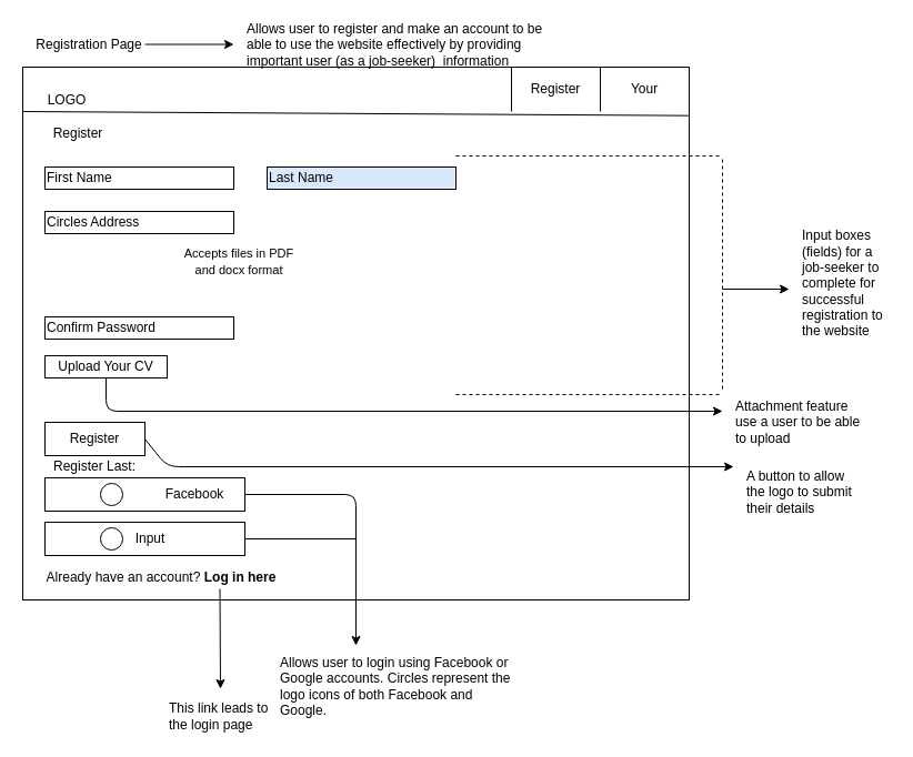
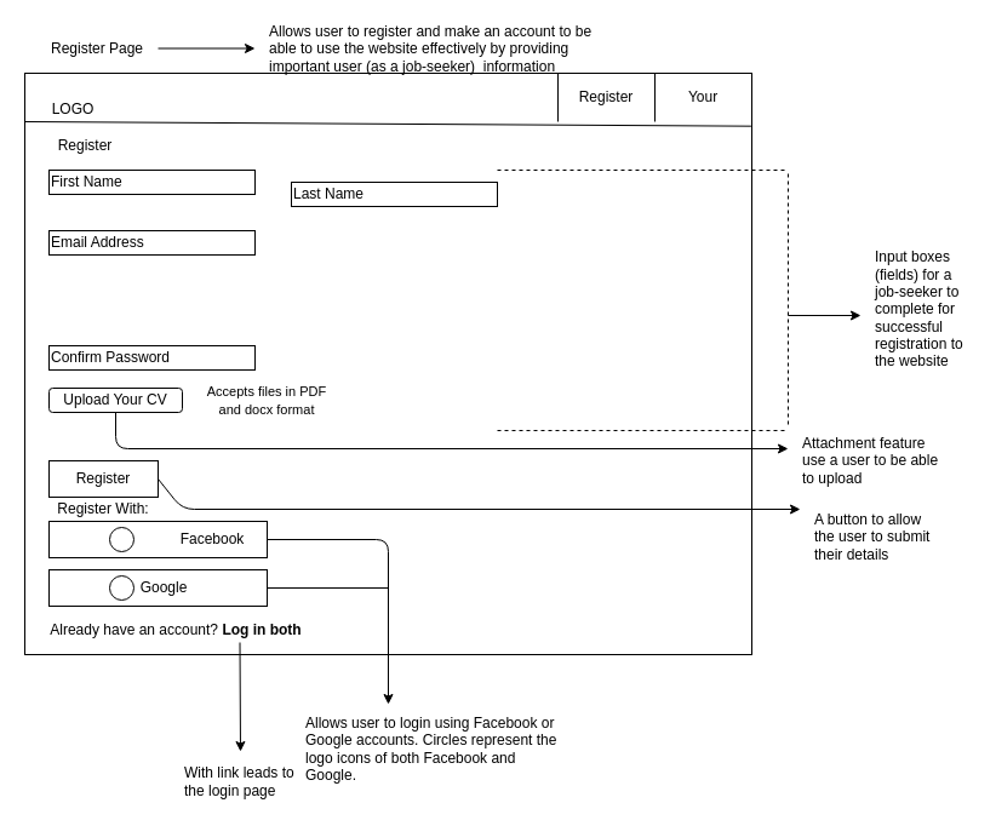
- <mxCell id="26" value="Registration Page" style="text;html=1;strokeColor=none;fillColor=none;align=center;verticalAlign=middle;whiteSpace=wrap;rounded=0;" vertex="1" parent="1"><mxGeometry x="20" y="30" width="120" height="20" as="geometry" /></mxCell>
+ <mxCell id="26" value="Register Page" style="text;html=1;strokeColor=none;fillColor=none;align=center;verticalAlign=middle;whiteSpace=wrap;rounded=0;" vertex="1" parent="1"><mxGeometry x="20" y="30" width="120" height="20" as="geometry" /></mxCell>
- <mxCell id="10" value="First Name" style="rounded=0;whiteSpace=wrap;html=1;align=left;" vertex="1" parent="1"><mxGeometry x="40" y="150" width="170" height="20" as="geometry" /></mxCell>
+ <mxCell id="10" value="First Name" style="rounded=0;whiteSpace=wrap;html=1;align=left;" vertex="1" parent="1"><mxGeometry x="40" y="140" width="170" height="20" as="geometry" /></mxCell>
- <mxCell id="11" value="Last Name" style="rounded=0;whiteSpace=wrap;html=1;align=left;fillColor=#dae8fc;" vertex="1" parent="1"><mxGeometry x="240" y="150" width="170" height="20" as="geometry" /></mxCell>
+ <mxCell id="11" value="Last Name" style="rounded=0;whiteSpace=wrap;html=1;align=left;" vertex="1" parent="1"><mxGeometry x="240" y="150" width="170" height="20" as="geometry" /></mxCell>
- <mxCell id="13" value="Circles Address" style="rounded=0;whiteSpace=wrap;html=1;align=left;" vertex="1" parent="1"><mxGeometry x="40" y="190" width="170" height="20" as="geometry" /></mxCell>
+ <mxCell id="13" value="Email Address" style="rounded=0;whiteSpace=wrap;html=1;align=left;" vertex="1" parent="1"><mxGeometry x="40" y="190" width="170" height="20" as="geometry" /></mxCell>
- <mxCell id="15" value="&lt;font style=&quot;font-size: 11px&quot;&gt;Accepts files in PDF and docx format&lt;/font&gt;" style="text;html=1;strokeColor=none;fillColor=none;align=center;verticalAlign=middle;whiteSpace=wrap;rounded=0;" vertex="1" parent="1"><mxGeometry x="155" y="225" width="120" height="20" as="geometry" /></mxCell>
+ <mxCell id="15" value="&lt;font style=&quot;font-size: 11px&quot;&gt;Accepts files in PDF and docx format&lt;/font&gt;" style="text;html=1;strokeColor=none;fillColor=none;align=center;verticalAlign=middle;whiteSpace=wrap;rounded=0;" vertex="1" parent="1"><mxGeometry x="160" y="320" width="120" height="20" as="geometry" /></mxCell>
- <mxCell id="12" value="Upload Your CV" style="rounded=0;whiteSpace=wrap;html=1;" vertex="1" parent="1"><mxGeometry x="40" y="320" width="110" height="20" as="geometry" /></mxCell>
+ <mxCell id="12" value="Upload Your CV" style="whiteSpace=wrap;html=1;rounded=1;" vertex="1" parent="1"><mxGeometry x="40" y="320" width="110" height="20" as="geometry" /></mxCell>
- <mxCell id="17" value="Register Last:" style="text;html=1;strokeColor=none;fillColor=none;align=center;verticalAlign=middle;whiteSpace=wrap;rounded=0;" vertex="1" parent="1"><mxGeometry x="40" y="410" width="90" height="20" as="geometry" /></mxCell>
+ <mxCell id="17" value="Register With:" style="text;html=1;strokeColor=none;fillColor=none;align=center;verticalAlign=middle;whiteSpace=wrap;rounded=0;" vertex="1" parent="1"><mxGeometry x="40" y="410" width="90" height="20" as="geometry" /></mxCell>
- <mxCell id="41" value="A button to allow the logo to submit their details" style="text;html=1;strokeColor=none;fillColor=none;align=left;verticalAlign=middle;whiteSpace=wrap;rounded=0;" vertex="1" parent="1"><mxGeometry x="670" y="415" width="110" height="55" as="geometry" /></mxCell>
+ <mxCell id="41" value="A button to allow the user to submit their details" style="text;html=1;strokeColor=none;fillColor=none;align=left;verticalAlign=middle;whiteSpace=wrap;rounded=0;" vertex="1" parent="1"><mxGeometry x="670" y="415" width="110" height="55" as="geometry" /></mxCell>
- <mxCell id="23" value="Input" style="text;html=1;strokeColor=none;fillColor=none;align=center;verticalAlign=middle;whiteSpace=wrap;rounded=0;" vertex="1" parent="1"><mxGeometry x="110" y="475" width="50" height="20" as="geometry" /></mxCell>
+ <mxCell id="23" value="Google" style="text;html=1;strokeColor=none;fillColor=none;align=center;verticalAlign=middle;whiteSpace=wrap;rounded=0;" vertex="1" parent="1"><mxGeometry x="110" y="475" width="50" height="20" as="geometry" /></mxCell>
- <mxCell id="24" value="Already have an account? &lt;b&gt;Log in here&lt;/b&gt;" style="text;html=1;strokeColor=none;fillColor=none;align=center;verticalAlign=middle;whiteSpace=wrap;rounded=0;" vertex="1" parent="1"><mxGeometry x="40" y="510" width="210" height="20" as="geometry" /></mxCell>
+ <mxCell id="24" value="Already have an account? &lt;b&gt;Log in both&lt;/b&gt;" style="text;html=1;strokeColor=none;fillColor=none;align=center;verticalAlign=middle;whiteSpace=wrap;rounded=0;" vertex="1" parent="1"><mxGeometry x="40" y="510" width="210" height="20" as="geometry" /></mxCell>
- <mxCell id="28" value="This link leads to the login page" style="text;html=1;strokeColor=none;fillColor=none;align=left;verticalAlign=middle;whiteSpace=wrap;rounded=0;" vertex="1" parent="1"><mxGeometry x="150" y="630" width="100" height="30" as="geometry" /></mxCell>
+ <mxCell id="28" value="With link leads to the login page" style="text;html=1;strokeColor=none;fillColor=none;align=left;verticalAlign=middle;whiteSpace=wrap;rounded=0;" vertex="1" parent="1"><mxGeometry x="150" y="630" width="100" height="30" as="geometry" /></mxCell>
